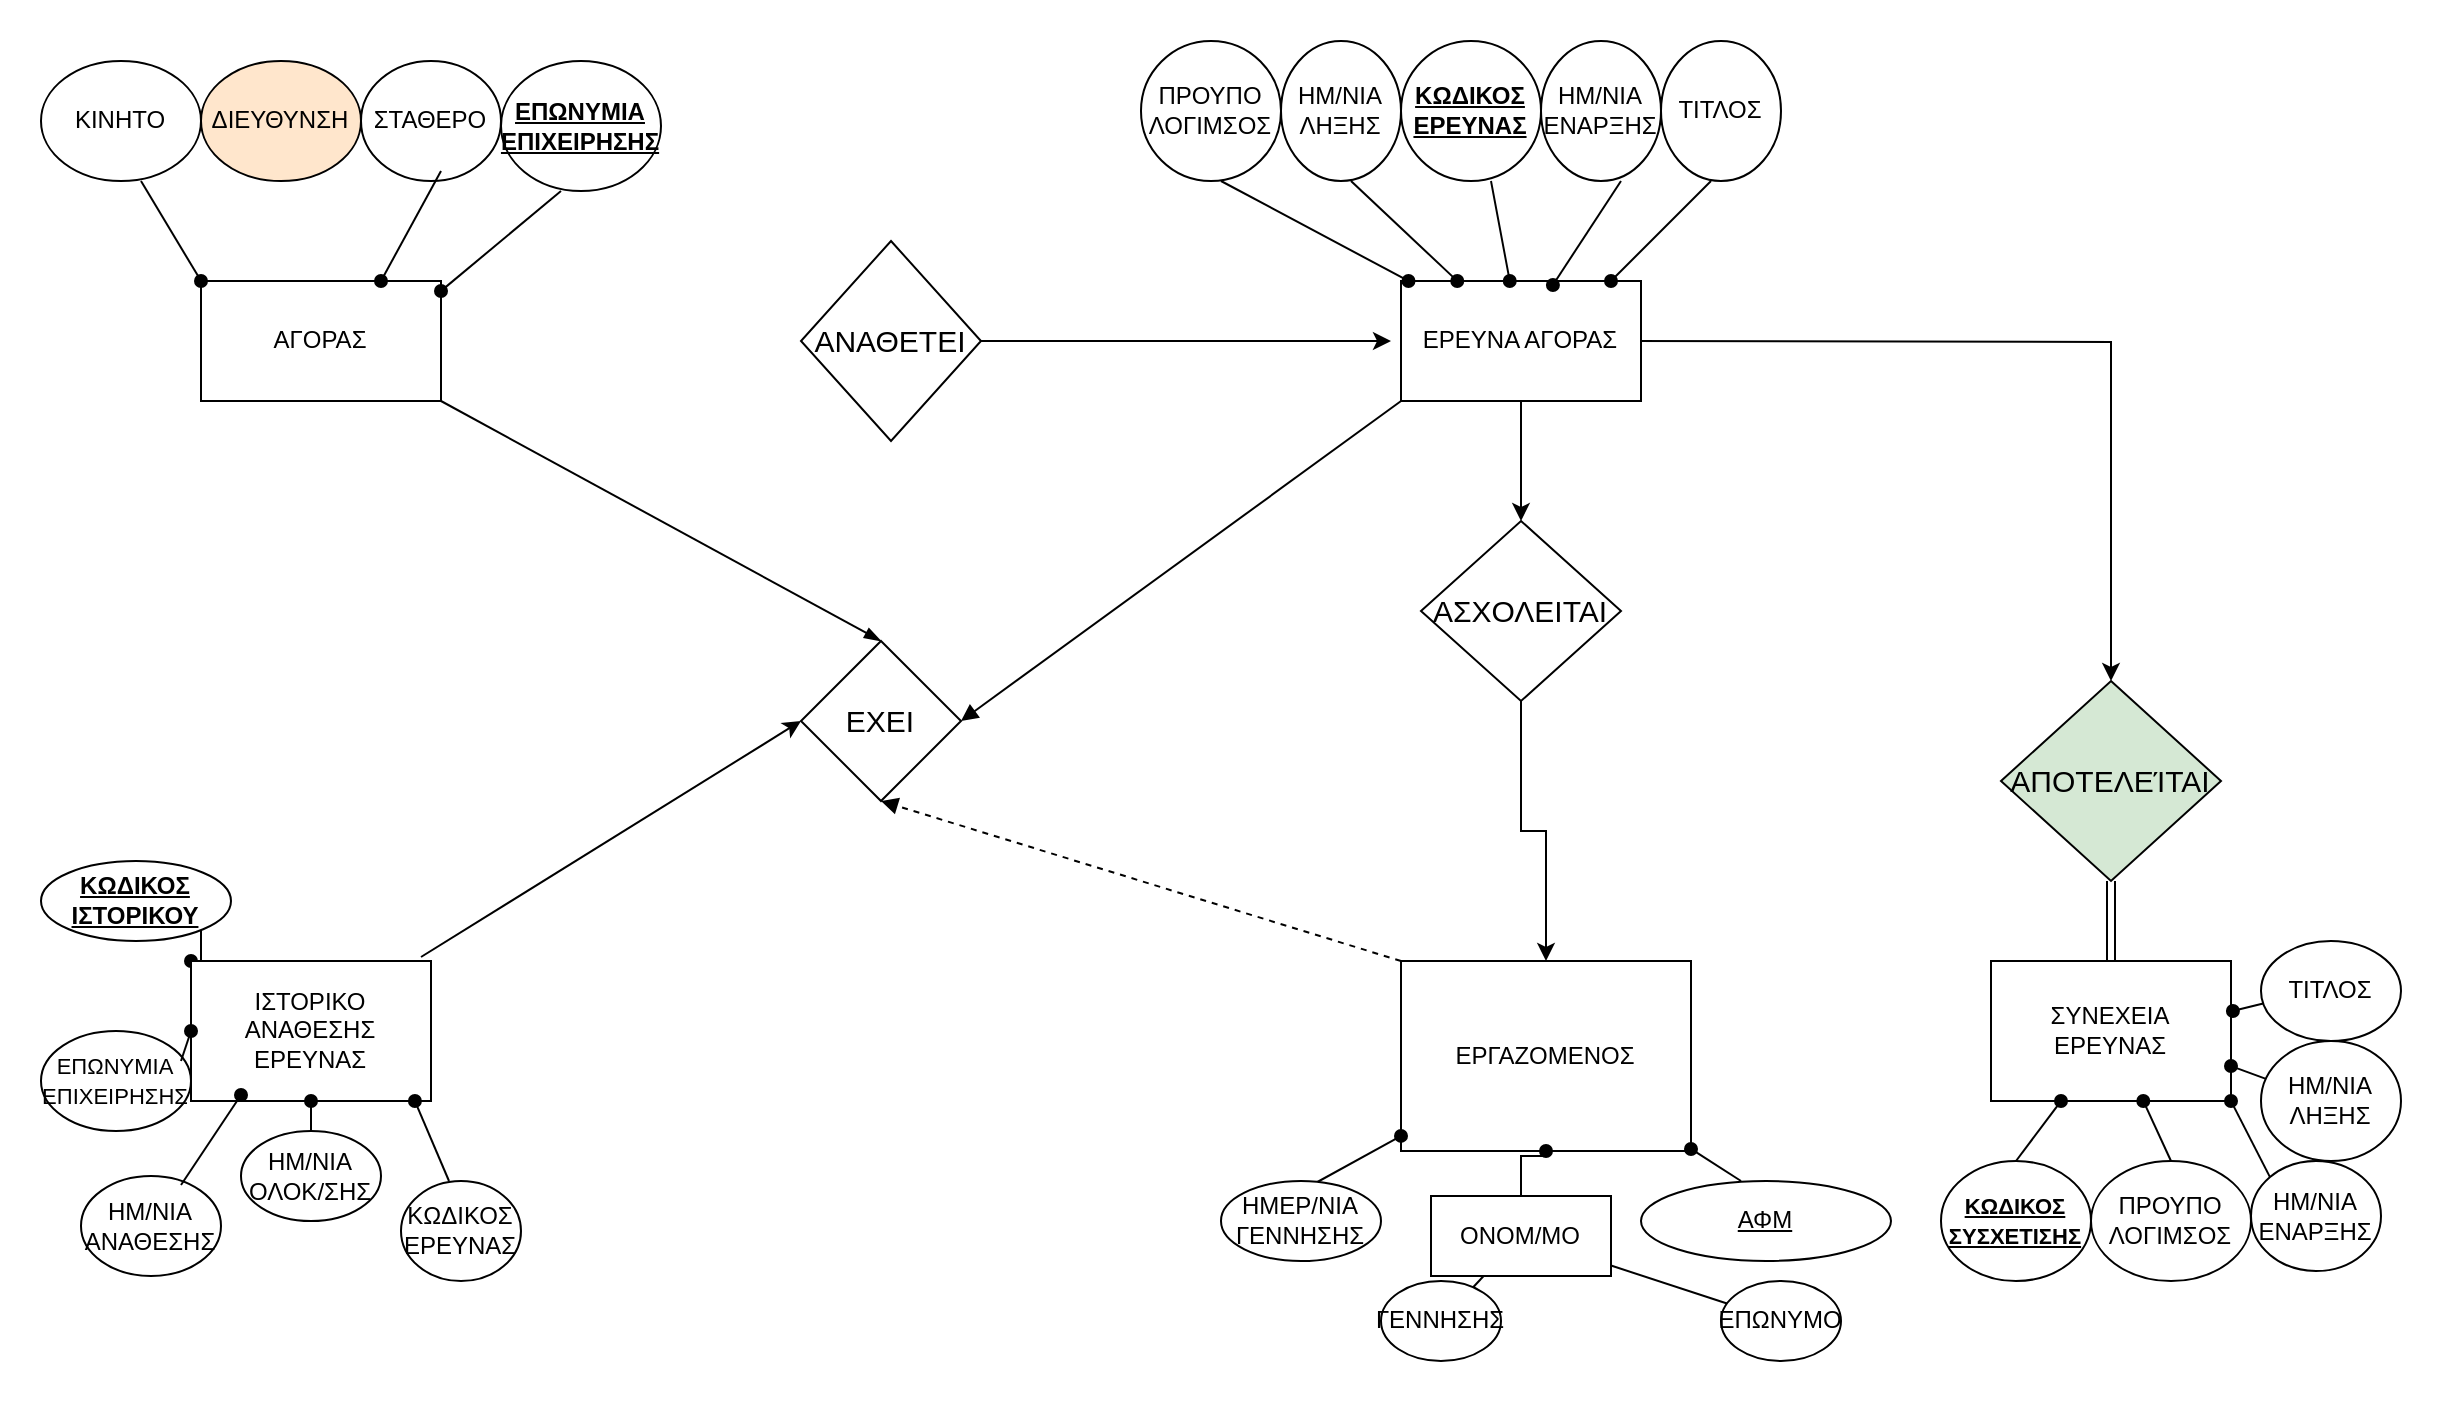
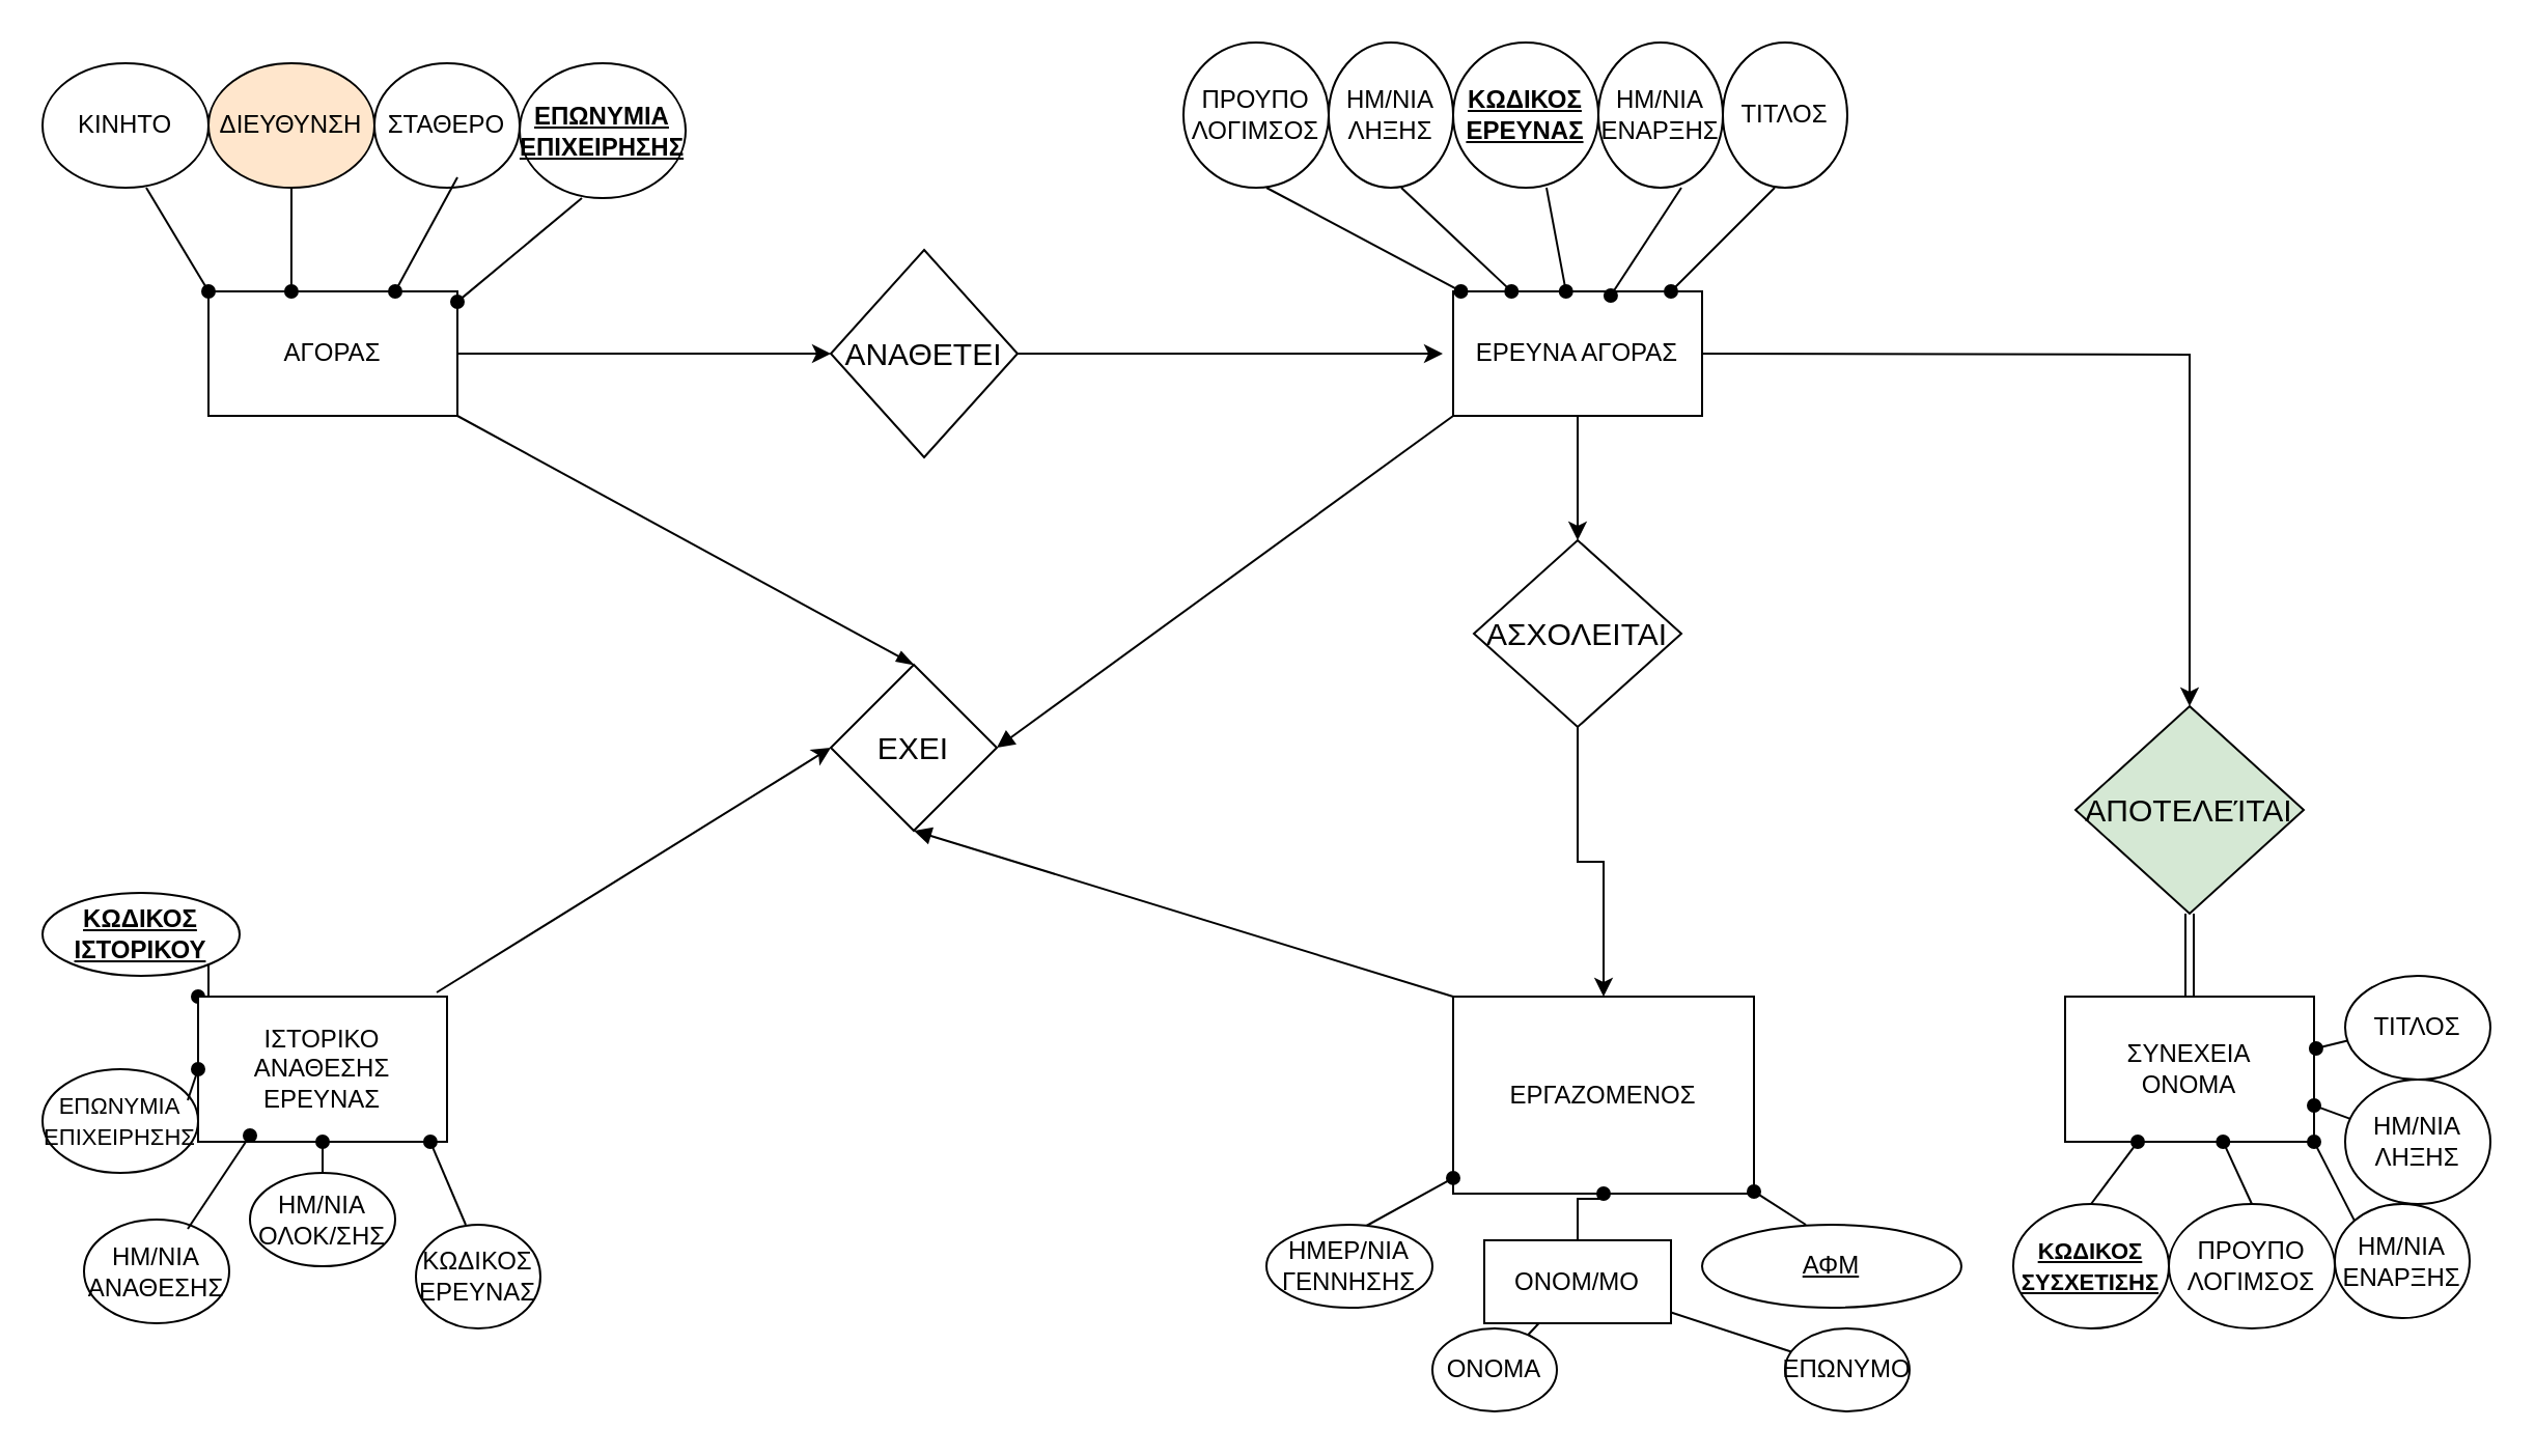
+ <mxCell id="18" style="edgeStyle=orthogonalEdgeStyle;rounded=0;orthogonalLoop=1;jettySize=auto;html=1;entryX=0.333;entryY=0;entryDx=0;entryDy=0;entryPerimeter=0;startArrow=none;startFill=0;endArrow=oval;endFill=1;" edge="1" parent="1" source="19" target="3"><mxGeometry relative="1" as="geometry" /></mxCell>
+ <mxCell id="47" value="" style="edgeStyle=orthogonalEdgeStyle;rounded=0;orthogonalLoop=1;jettySize=auto;html=1;" edge="1" parent="1" source="3" target="48"><mxGeometry relative="1" as="geometry"><mxPoint x="220" y="170" as="sourcePoint" /><mxPoint x="690" y="175" as="targetPoint" /></mxGeometry></mxCell>
- <mxCell id="33" value="" style="endArrow=block;html=1;rounded=0;exitX=0;exitY=0;exitDx=0;exitDy=0;startArrow=none;startFill=0;endFill=1;entryX=0.5;entryY=1;entryDx=0;entryDy=0;dashed=1;" edge="1" parent="1" source="24" target="23"><mxGeometry width="50" height="50" relative="1" as="geometry"><mxPoint x="540" y="410" as="sourcePoint" /><mxPoint x="590" y="360" as="targetPoint" /></mxGeometry></mxCell>
+ <mxCell id="33" value="" style="endArrow=block;html=1;rounded=0;exitX=0;exitY=0;exitDx=0;exitDy=0;startArrow=none;startFill=0;endFill=1;entryX=0.5;entryY=1;entryDx=0;entryDy=0;" edge="1" parent="1" source="24" target="23"><mxGeometry width="50" height="50" relative="1" as="geometry"><mxPoint x="540" y="410" as="sourcePoint" /><mxPoint x="590" y="360" as="targetPoint" /></mxGeometry></mxCell>
- <mxCell id="8" value="ΣΥΝΕΧΕΙΑ&lt;br&gt;ΕΡΕΥΝΑΣ" style="rounded=0;whiteSpace=wrap;html=1;" vertex="1" parent="1"><mxGeometry x="995" y="480" width="120" height="70" as="geometry" /></mxCell>
+ <mxCell id="8" value="ΣΥΝΕΧΕΙΑ&lt;br&gt;ΟΝΟΜΑ" style="rounded=0;whiteSpace=wrap;html=1;" vertex="1" parent="1"><mxGeometry x="995" y="480" width="120" height="70" as="geometry" /></mxCell>
- <mxCell id="41" value="ΓΕΝΝΗΣΗΣ" style="ellipse;whiteSpace=wrap;html=1;align=center;" vertex="1" parent="1"><mxGeometry x="690" y="640" width="60" height="40" as="geometry" /></mxCell>
+ <mxCell id="41" value="ΟΝΟΜΑ" style="ellipse;whiteSpace=wrap;html=1;align=center;" vertex="1" parent="1"><mxGeometry x="690" y="640" width="60" height="40" as="geometry" /></mxCell>
